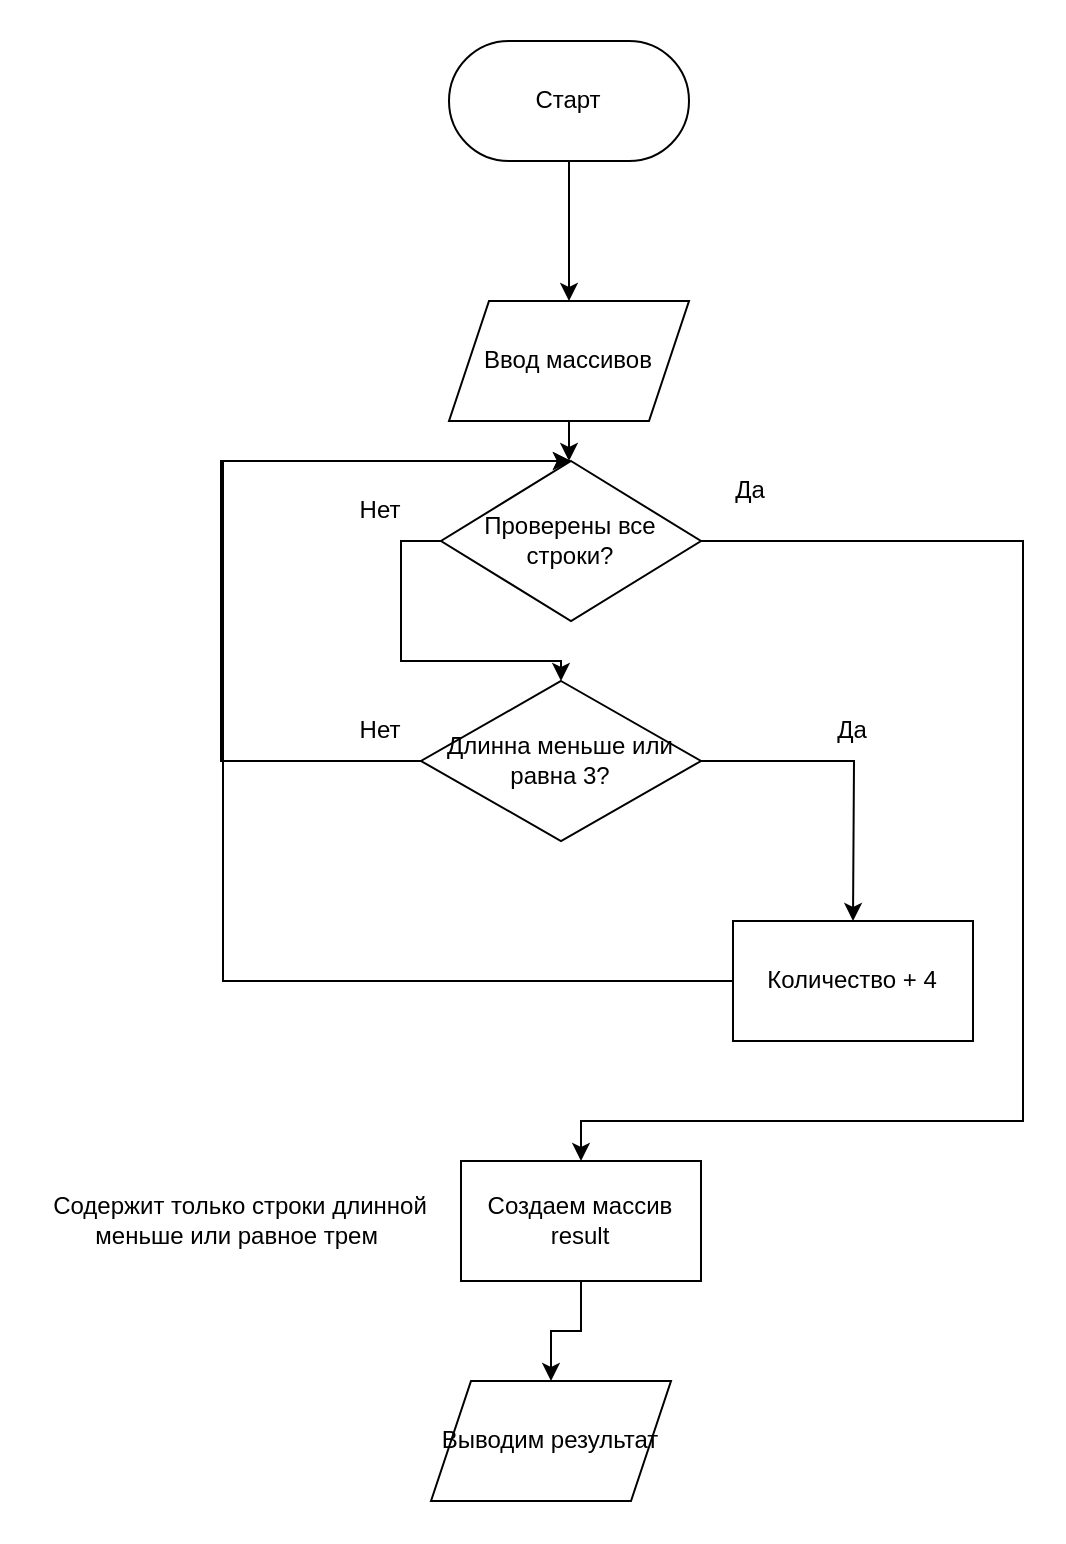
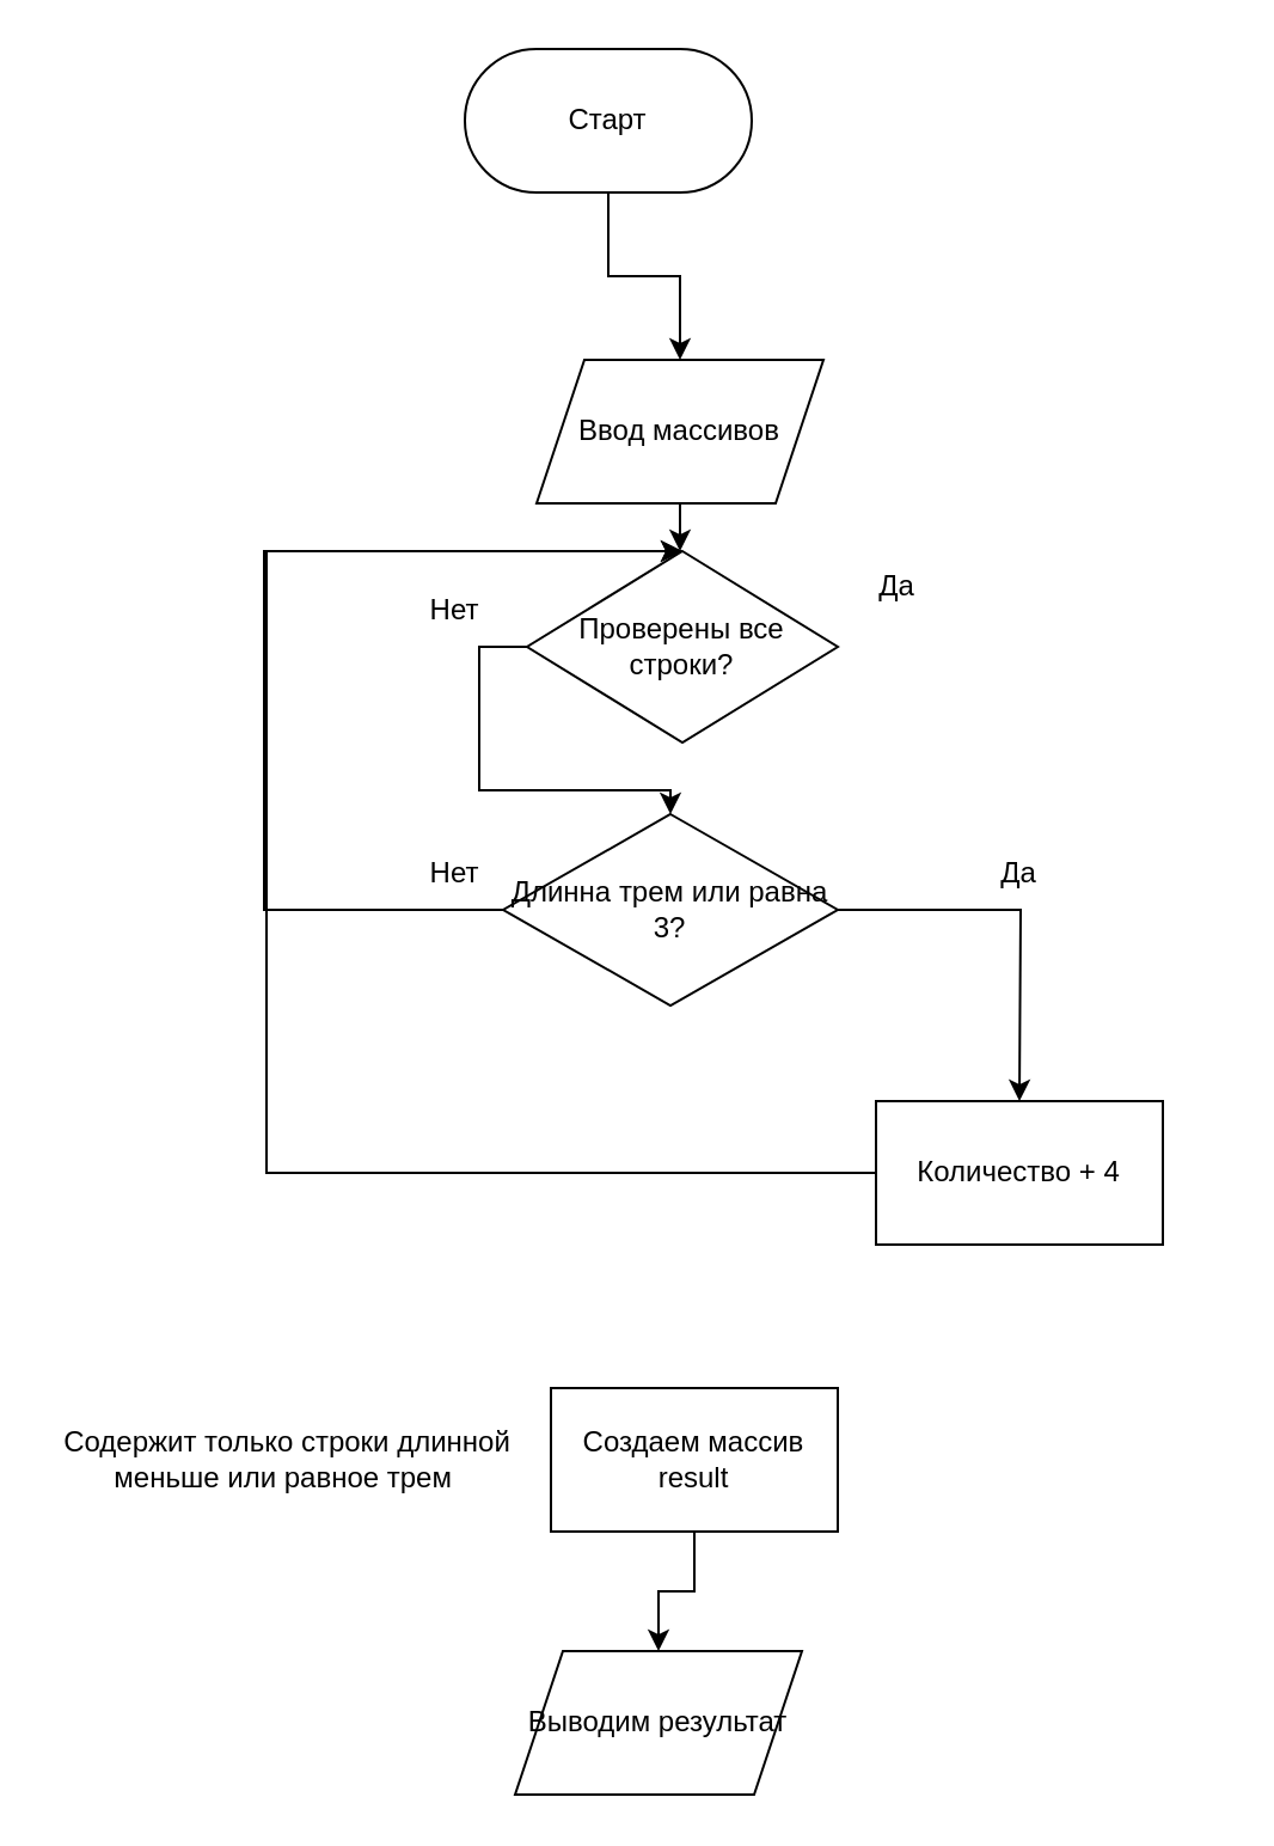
- <mxCell id="3" value="Старт" style="rounded=1;whiteSpace=wrap;html=1;arcSize=50;" vertex="1" parent="1"><mxGeometry x="224" width="120" height="60" as="geometry" y="20" /></mxCell>
+ <mxCell id="3" value="Старт" style="rounded=1;whiteSpace=wrap;html=1;arcSize=50;" vertex="1" parent="1"><mxGeometry x="194" y="20" width="120" height="60" as="geometry" /></mxCell>
- <mxCell id="8" value="Длинна меньше или равна 3?" style="rhombus;whiteSpace=wrap;html=1;" vertex="1" parent="1"><mxGeometry x="210" y="340" width="140" height="80" as="geometry" /></mxCell>
+ <mxCell id="8" value="Длинна трем или равна 3?" style="rhombus;whiteSpace=wrap;html=1;" vertex="1" parent="1"><mxGeometry x="210" y="340" width="140" height="80" as="geometry" /></mxCell>
- <mxCell id="17" style="edgeStyle=orthogonalEdgeStyle;rounded=0;orthogonalLoop=1;jettySize=auto;html=1;exitX=1;exitY=0.5;exitDx=0;exitDy=0;entryX=0.5;entryY=0;entryDx=0;entryDy=0;" edge="1" parent="1" source="19" target="12"><mxGeometry relative="1" as="geometry"><mxPoint x="285" y="570" as="targetPoint" /><Array as="points"><mxPoint x="511" y="270" /><mxPoint x="511" y="560" /><mxPoint x="290" y="560" /></Array></mxGeometry></mxCell>
